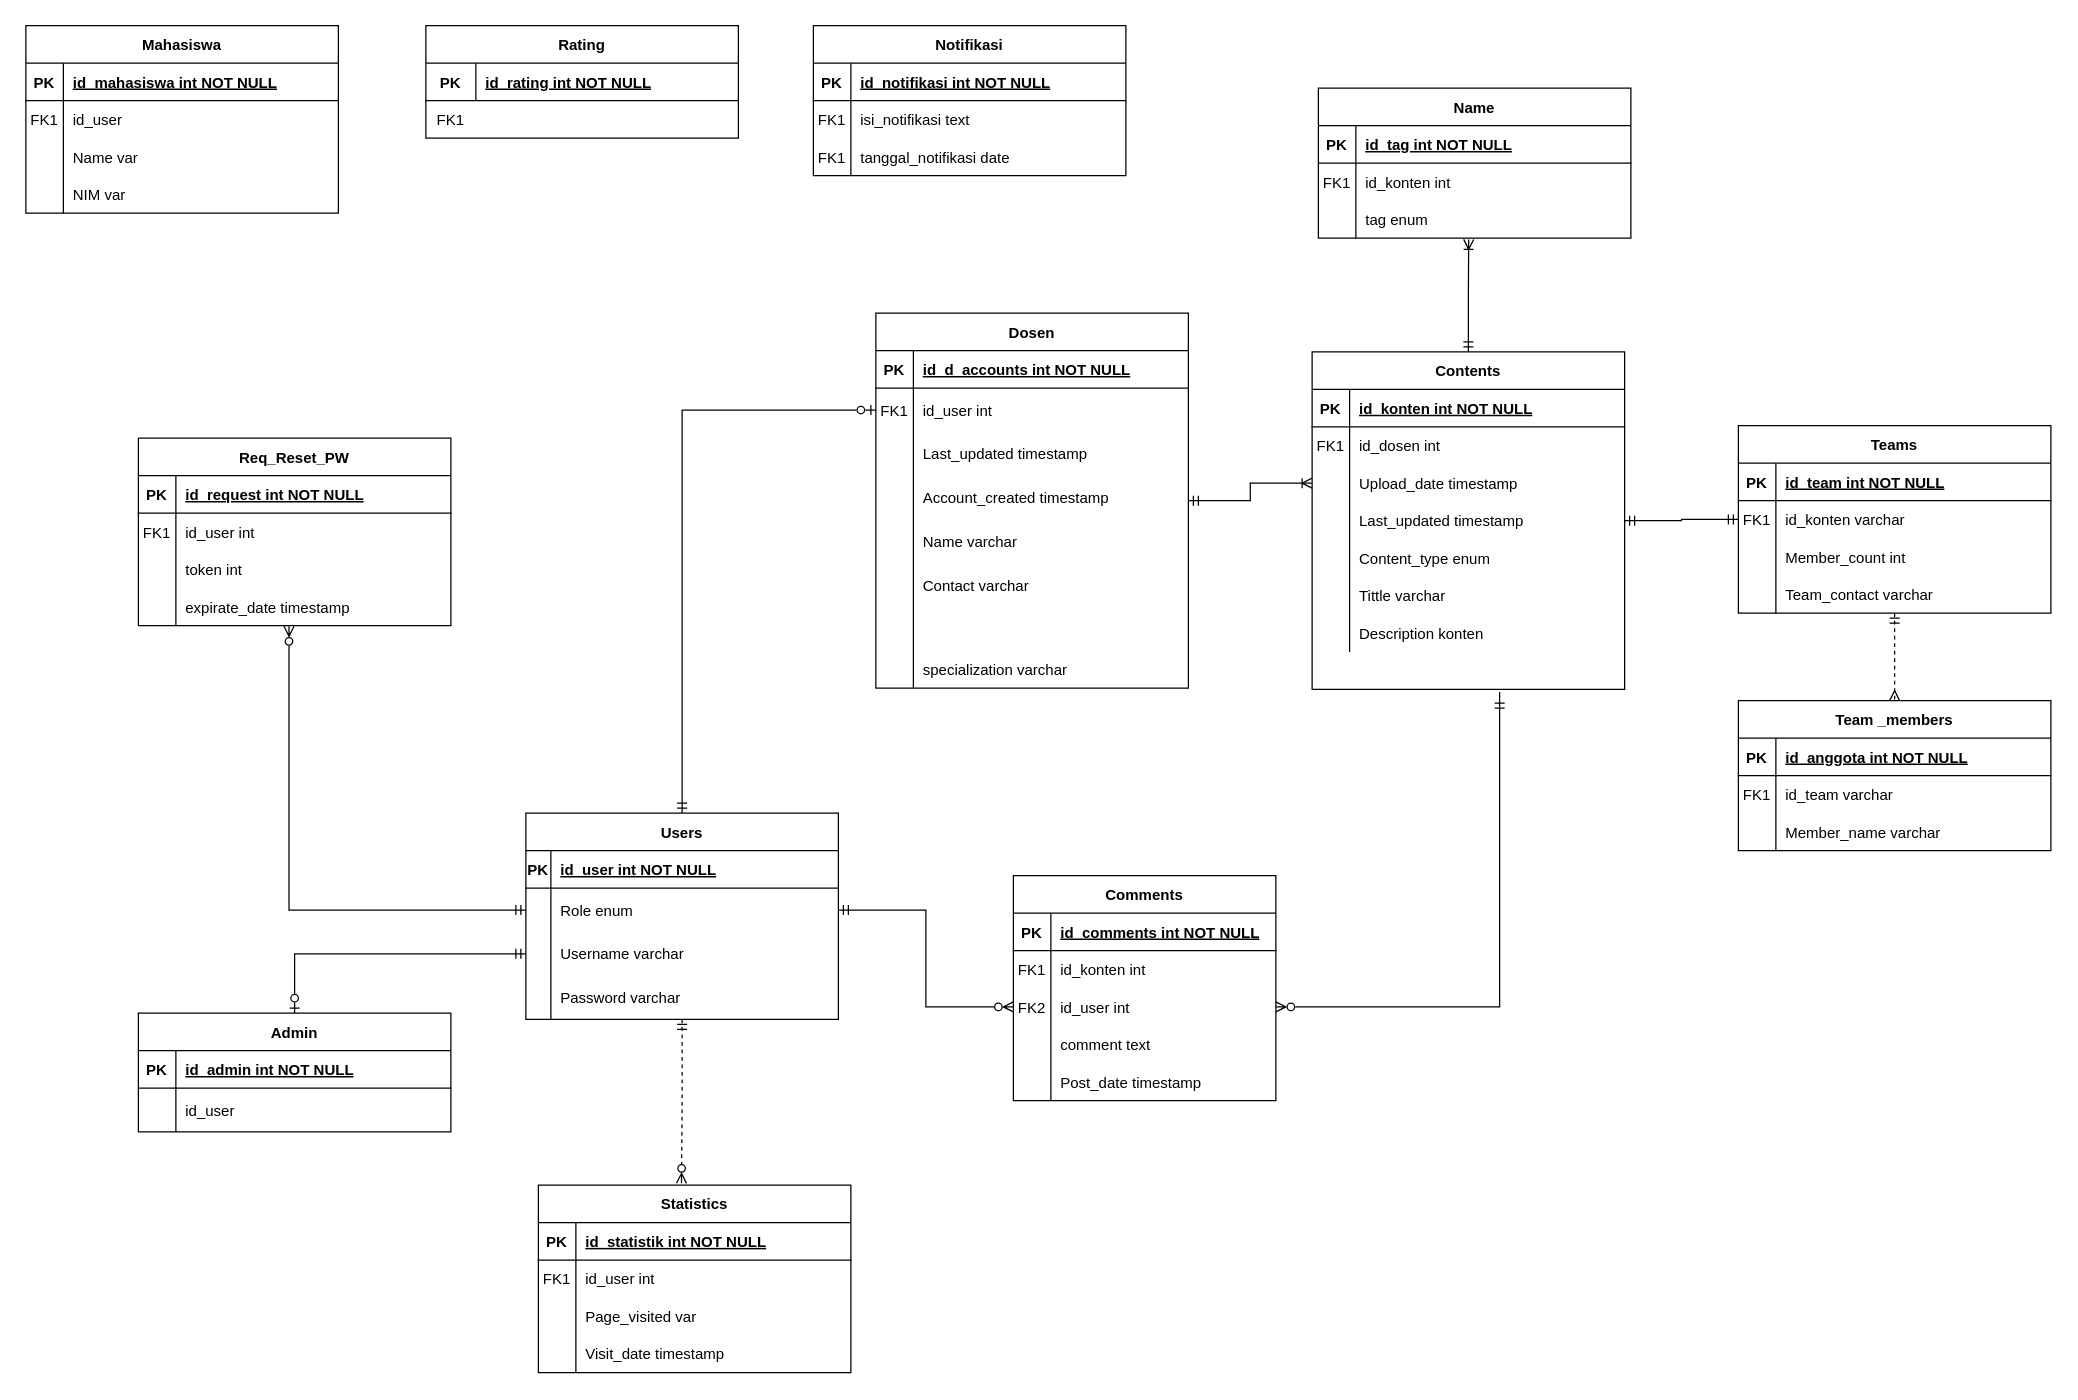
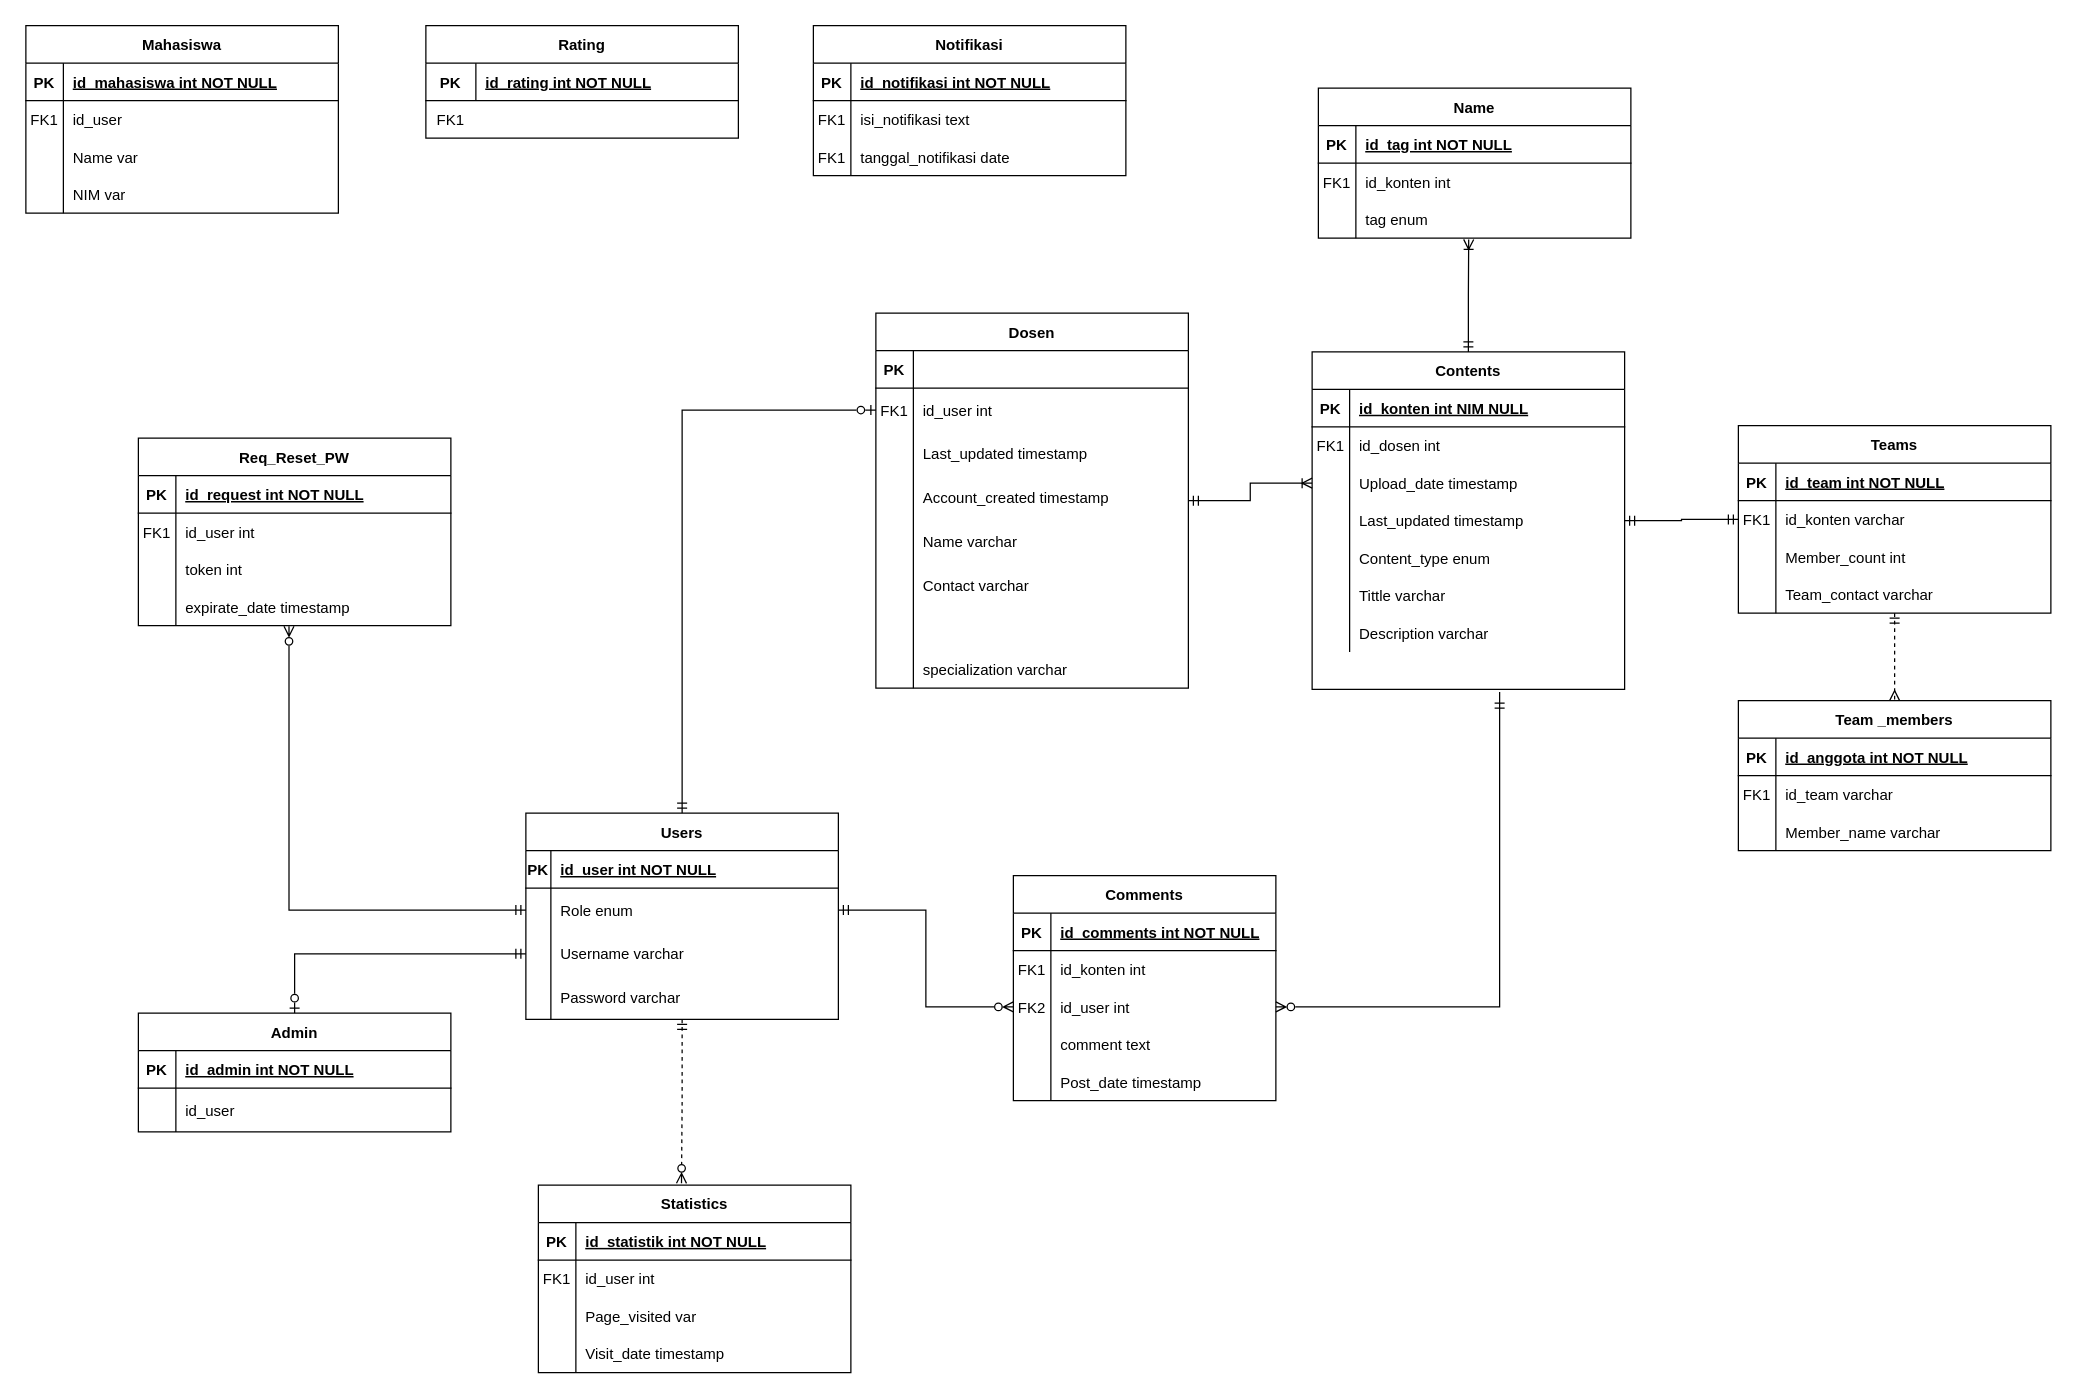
- <mxCell id="131" value="id_d_accounts int NOT NULL " style="shape=partialRectangle;overflow=hidden;connectable=0;fillColor=none;top=0;left=0;bottom=0;right=0;align=left;spacingLeft=6;fontStyle=5;" parent="129" vertex="1"><mxGeometry x="30" width="220" height="30" as="geometry"><mxRectangle width="220" height="30" as="alternateBounds" /></mxGeometry></mxCell>
- <mxCell id="7" value="id_konten int NOT NULL " style="shape=partialRectangle;overflow=hidden;connectable=0;fillColor=none;top=0;left=0;bottom=0;right=0;align=left;spacingLeft=6;fontStyle=5;" parent="5" vertex="1"><mxGeometry x="30" width="220" height="30" as="geometry"><mxRectangle width="220" height="30" as="alternateBounds" /></mxGeometry></mxCell>
+ <mxCell id="7" value="id_konten int NIM NULL " style="shape=partialRectangle;overflow=hidden;connectable=0;fillColor=none;top=0;left=0;bottom=0;right=0;align=left;spacingLeft=6;fontStyle=5;" parent="5" vertex="1"><mxGeometry x="30" width="220" height="30" as="geometry"><mxRectangle width="220" height="30" as="alternateBounds" /></mxGeometry></mxCell>
- <mxCell id="25" value="Description konten" style="shape=partialRectangle;overflow=hidden;connectable=0;fillColor=none;top=0;left=0;bottom=0;right=0;align=left;spacingLeft=6;" parent="23" vertex="1"><mxGeometry x="30" width="220" height="30" as="geometry"><mxRectangle width="220" height="30" as="alternateBounds" /></mxGeometry></mxCell>
+ <mxCell id="25" value="Description varchar" style="shape=partialRectangle;overflow=hidden;connectable=0;fillColor=none;top=0;left=0;bottom=0;right=0;align=left;spacingLeft=6;" parent="23" vertex="1"><mxGeometry x="30" width="220" height="30" as="geometry"><mxRectangle width="220" height="30" as="alternateBounds" /></mxGeometry></mxCell>
